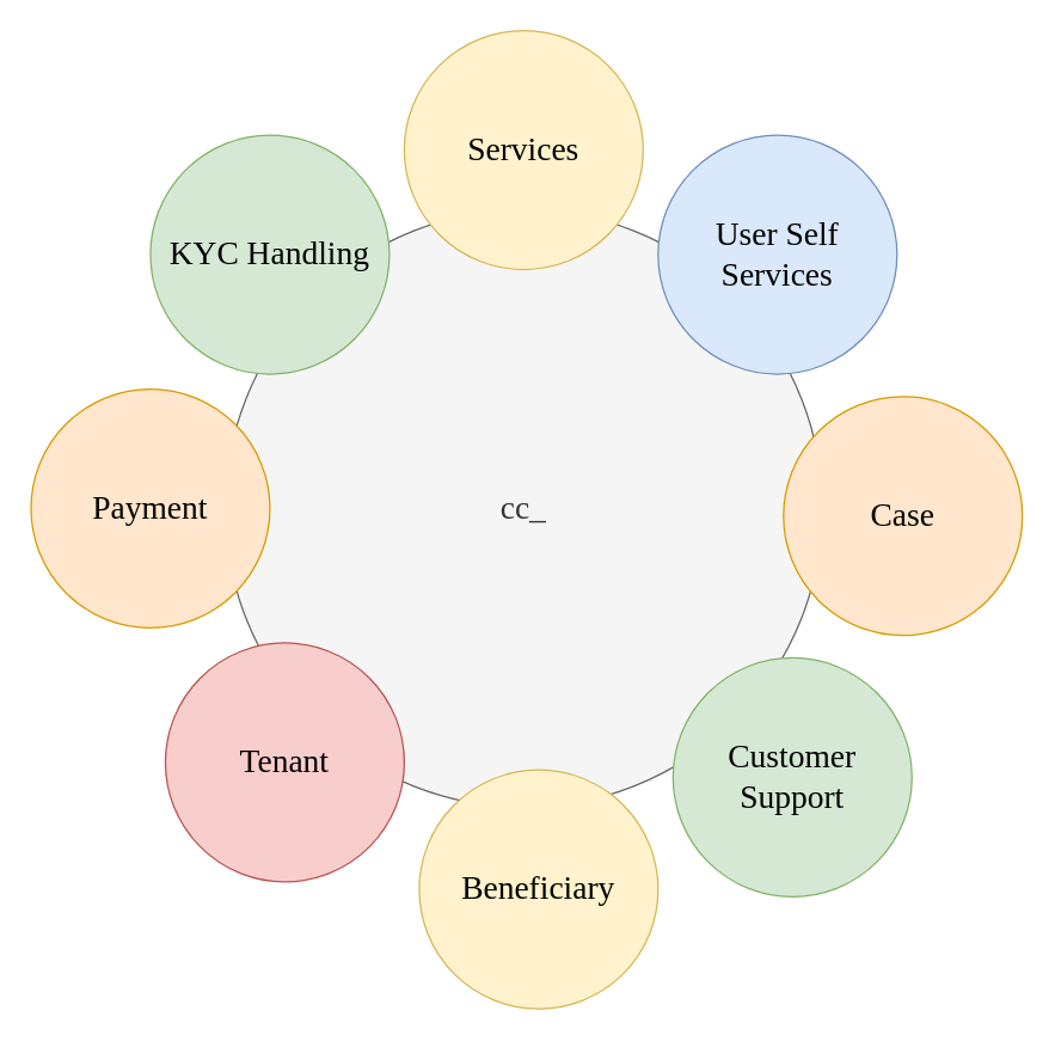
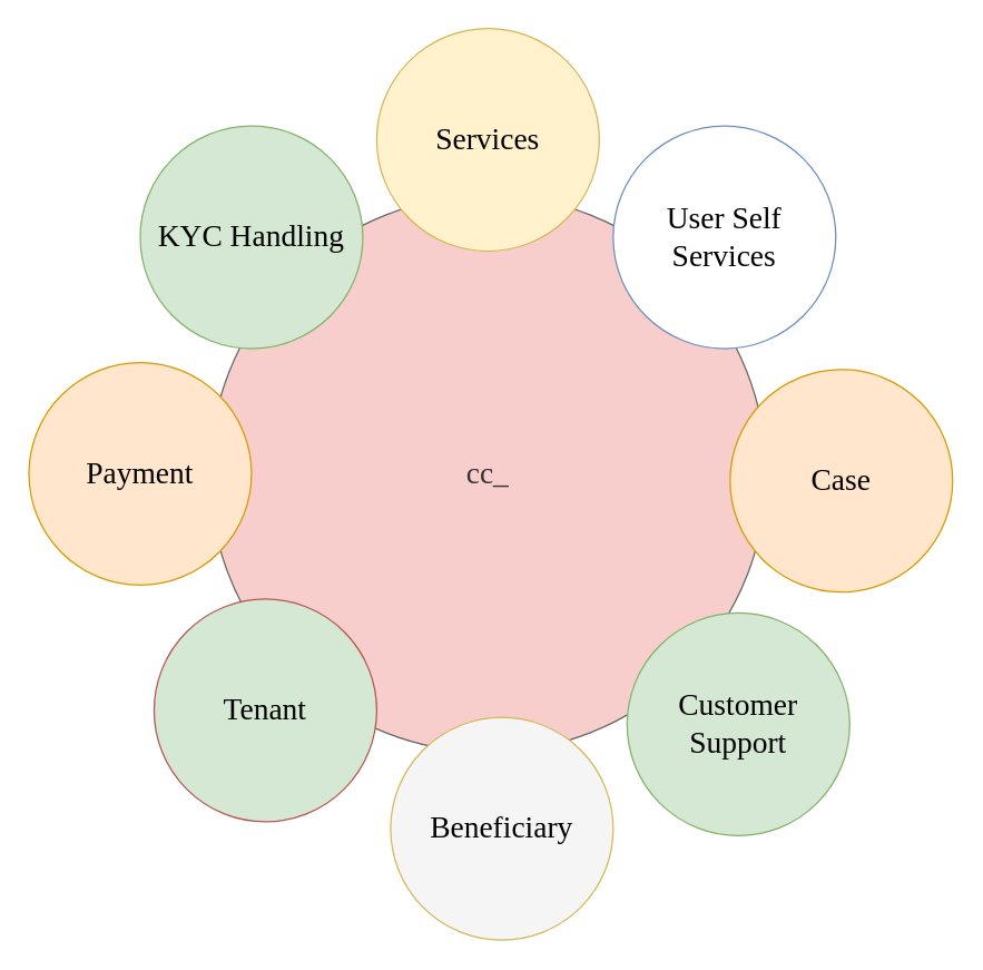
- <mxCell id="8" value="User Self Services" style="ellipse;whiteSpace=wrap;html=1;rounded=0;shadow=0;dashed=0;comic=0;fontFamily=Verdana;fontSize=22;fillColor=#dae8fc;strokeColor=#6c8ebf;" parent="1" vertex="1"><mxGeometry x="440" y="90" width="160" height="160" as="geometry" /></mxCell>
+ <mxCell id="8" value="User Self Services" style="ellipse;whiteSpace=wrap;html=1;rounded=0;shadow=0;dashed=0;comic=0;fontFamily=Verdana;fontSize=22;fillColor=#ffffff;strokeColor=#6c8ebf;" parent="1" vertex="1"><mxGeometry x="440" y="90" width="160" height="160" as="geometry" /></mxCell>
- <mxCell id="2" value="cc_" style="ellipse;whiteSpace=wrap;html=1;rounded=0;shadow=0;dashed=0;comic=0;fontFamily=Verdana;fontSize=22;fillColor=#f5f5f5;strokeColor=#666666;fontColor=#333333;" parent="1" vertex="1"><mxGeometry x="150" y="140" width="400" height="400" as="geometry" /></mxCell>
+ <mxCell id="2" value="cc_" style="ellipse;whiteSpace=wrap;html=1;rounded=0;shadow=0;dashed=0;comic=0;fontFamily=Verdana;fontSize=22;fillColor=#f8cecc;strokeColor=#666666;fontColor=#333333;" parent="1" vertex="1"><mxGeometry x="150" y="140" width="400" height="400" as="geometry" /></mxCell>
- <mxCell id="3" value="Tenant" style="ellipse;whiteSpace=wrap;html=1;rounded=0;shadow=0;dashed=0;comic=0;fontFamily=Verdana;fontSize=22;fillColor=#f8cecc;strokeColor=#b85450;" parent="1" vertex="1"><mxGeometry x="110" y="430" width="160" height="160" as="geometry" /></mxCell>
+ <mxCell id="3" value="Tenant" style="ellipse;whiteSpace=wrap;html=1;rounded=0;shadow=0;dashed=0;comic=0;fontFamily=Verdana;fontSize=22;fillColor=#d5e8d4;strokeColor=#b85450;" parent="1" vertex="1"><mxGeometry x="110" y="430" width="160" height="160" as="geometry" /></mxCell>
- <mxCell id="4" value="Beneficiary" style="ellipse;whiteSpace=wrap;html=1;rounded=0;shadow=0;dashed=0;comic=0;fontFamily=Verdana;fontSize=22;fillColor=#fff2cc;strokeColor=#d6b656;" parent="1" vertex="1"><mxGeometry x="280" y="515" width="160" height="160" as="geometry" /></mxCell>
+ <mxCell id="4" value="Beneficiary" style="ellipse;whiteSpace=wrap;html=1;rounded=0;shadow=0;dashed=0;comic=0;fontFamily=Verdana;fontSize=22;fillColor=#f5f5f5;strokeColor=#d6b656;" parent="1" vertex="1"><mxGeometry x="280" y="515" width="160" height="160" as="geometry" /></mxCell>
